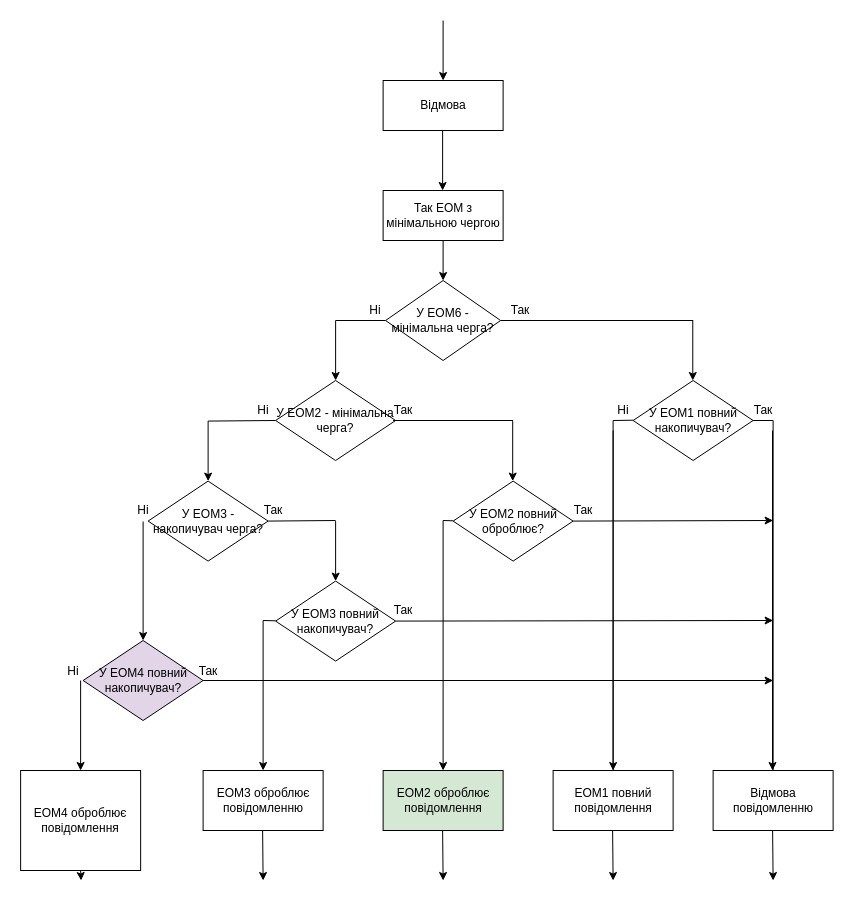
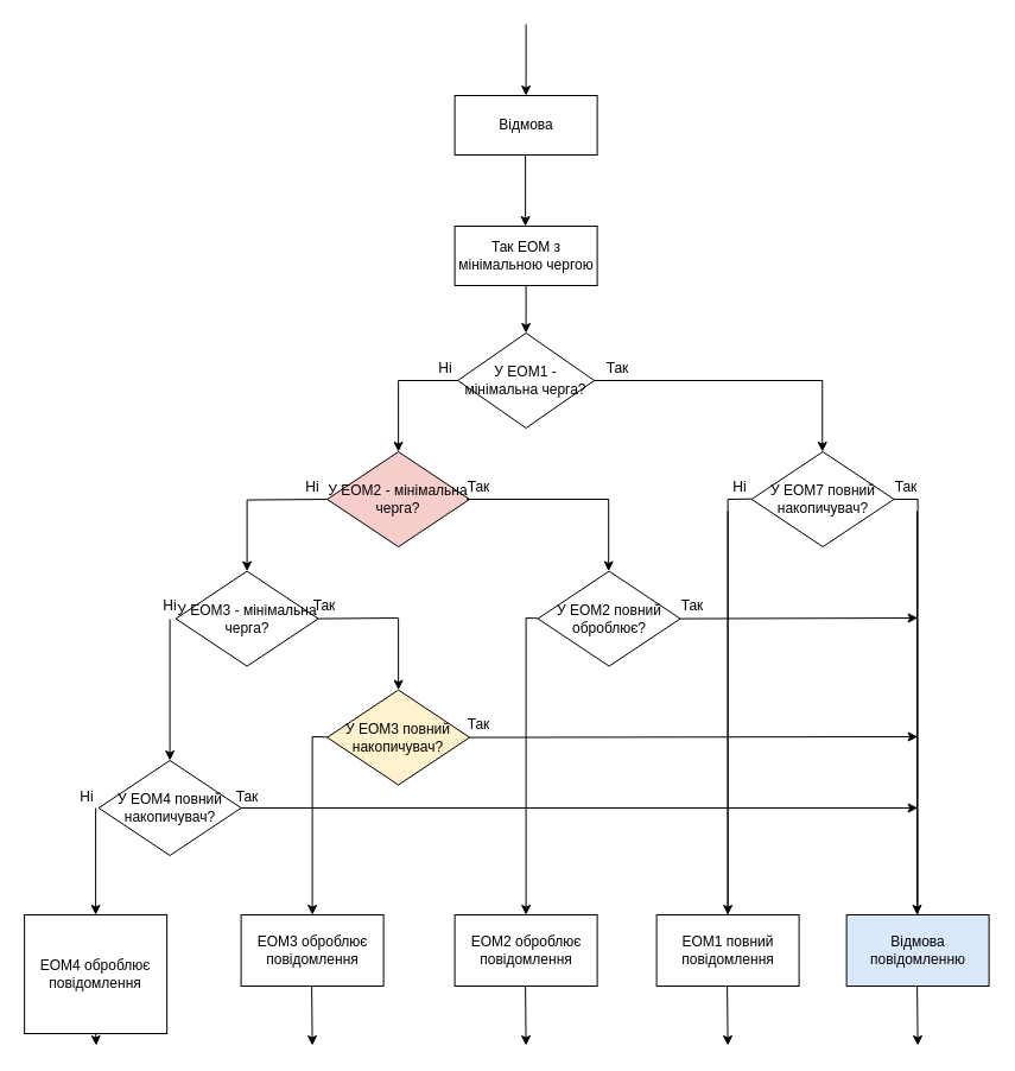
- <mxCell id="7" value="У ЕОМ6 - мінімальна черга?" style="rhombus;whiteSpace=wrap;html=1;" vertex="1" parent="1"><mxGeometry x="385.12" y="280" width="115" height="80" as="geometry" /></mxCell>
+ <mxCell id="7" value="У ЕОМ1 - мінімальна черга?" style="rhombus;whiteSpace=wrap;html=1;" vertex="1" parent="1"><mxGeometry x="385.12" y="280" width="115" height="80" as="geometry" /></mxCell>
- <mxCell id="14" value="У ЕОМ2 - мінімальна черга?" style="rhombus;whiteSpace=wrap;html=1;" vertex="1" parent="1"><mxGeometry x="275.12" y="380" width="120" height="80" as="geometry" /></mxCell>
+ <mxCell id="14" value="У ЕОМ2 - мінімальна черга?" style="rhombus;whiteSpace=wrap;html=1;fillColor=#f8cecc;" vertex="1" parent="1"><mxGeometry x="275.12" y="380" width="120" height="80" as="geometry" /></mxCell>
- <mxCell id="15" value="&lt;span style=&quot;white-space: normal&quot;&gt;У ЕОМ1 повний накопичувач?&lt;/span&gt;" style="rhombus;whiteSpace=wrap;html=1;" vertex="1" parent="1"><mxGeometry x="632.62" y="380" width="120" height="80" as="geometry" /></mxCell>
+ <mxCell id="15" value="&lt;span style=&quot;white-space: normal&quot;&gt;У ЕОМ7 повний накопичувач?&lt;/span&gt;" style="rhombus;whiteSpace=wrap;html=1;" vertex="1" parent="1"><mxGeometry x="632.62" y="380" width="120" height="80" as="geometry" /></mxCell>
- <mxCell id="22" value="У ЕОМ3 - накопичувач черга?" style="rhombus;whiteSpace=wrap;html=1;" vertex="1" parent="1"><mxGeometry x="147.62" y="480.59" width="120" height="80" as="geometry" /></mxCell>
+ <mxCell id="22" value="У ЕОМ3 - мінімальна черга?" style="rhombus;whiteSpace=wrap;html=1;" vertex="1" parent="1"><mxGeometry x="147.62" y="480.59" width="120" height="80" as="geometry" /></mxCell>
- <mxCell id="28" value="&lt;span style=&quot;white-space: normal&quot;&gt;У ЕОМ3 повний накопичувач?&lt;/span&gt;" style="rhombus;whiteSpace=wrap;html=1;" vertex="1" parent="1"><mxGeometry x="275.12" y="580.59" width="120" height="80" as="geometry" /></mxCell>
+ <mxCell id="28" value="&lt;span style=&quot;white-space: normal&quot;&gt;У ЕОМ3 повний накопичувач?&lt;/span&gt;" style="rhombus;whiteSpace=wrap;html=1;fillColor=#fff2cc;" vertex="1" parent="1"><mxGeometry x="275.12" y="580.59" width="120" height="80" as="geometry" /></mxCell>
- <mxCell id="24" value="&lt;span style=&quot;white-space: normal&quot;&gt;У ЕОМ4 повний накопичувач?&lt;/span&gt;" style="rhombus;whiteSpace=wrap;html=1;fillColor=#e1d5e7;" vertex="1" parent="1"><mxGeometry x="82.62" y="640" width="120" height="80" as="geometry" /></mxCell>
+ <mxCell id="24" value="&lt;span style=&quot;white-space: normal&quot;&gt;У ЕОМ4 повний накопичувач?&lt;/span&gt;" style="rhombus;whiteSpace=wrap;html=1;" vertex="1" parent="1"><mxGeometry x="82.62" y="640" width="120" height="80" as="geometry" /></mxCell>
- <mxCell id="41" value="ЕОМ3 оброблює повідомленню" style="rounded=0;whiteSpace=wrap;html=1;" vertex="1" parent="1"><mxGeometry x="202.62" y="770" width="120" height="60" as="geometry" /></mxCell>
+ <mxCell id="41" value="ЕОМ3 оброблює повідомлення" style="rounded=0;whiteSpace=wrap;html=1;" vertex="1" parent="1"><mxGeometry x="202.62" y="770" width="120" height="60" as="geometry" /></mxCell>
- <mxCell id="36" value="ЕОМ2 оброблює повідомлення" style="rounded=0;whiteSpace=wrap;html=1;fillColor=#d5e8d4;" vertex="1" parent="1"><mxGeometry x="382.62" y="770" width="120" height="60" as="geometry" /></mxCell>
+ <mxCell id="36" value="ЕОМ2 оброблює повідомлення" style="rounded=0;whiteSpace=wrap;html=1;" vertex="1" parent="1"><mxGeometry x="382.62" y="770" width="120" height="60" as="geometry" /></mxCell>
- <mxCell id="29" value="Відмова повідомленню" style="rounded=0;whiteSpace=wrap;html=1;" vertex="1" parent="1"><mxGeometry x="712.62" y="770" width="120" height="60" as="geometry" /></mxCell>
+ <mxCell id="29" value="Відмова повідомленню" style="rounded=0;whiteSpace=wrap;html=1;fillColor=#dae8fc;" vertex="1" parent="1"><mxGeometry x="712.62" y="770" width="120" height="60" as="geometry" /></mxCell>
